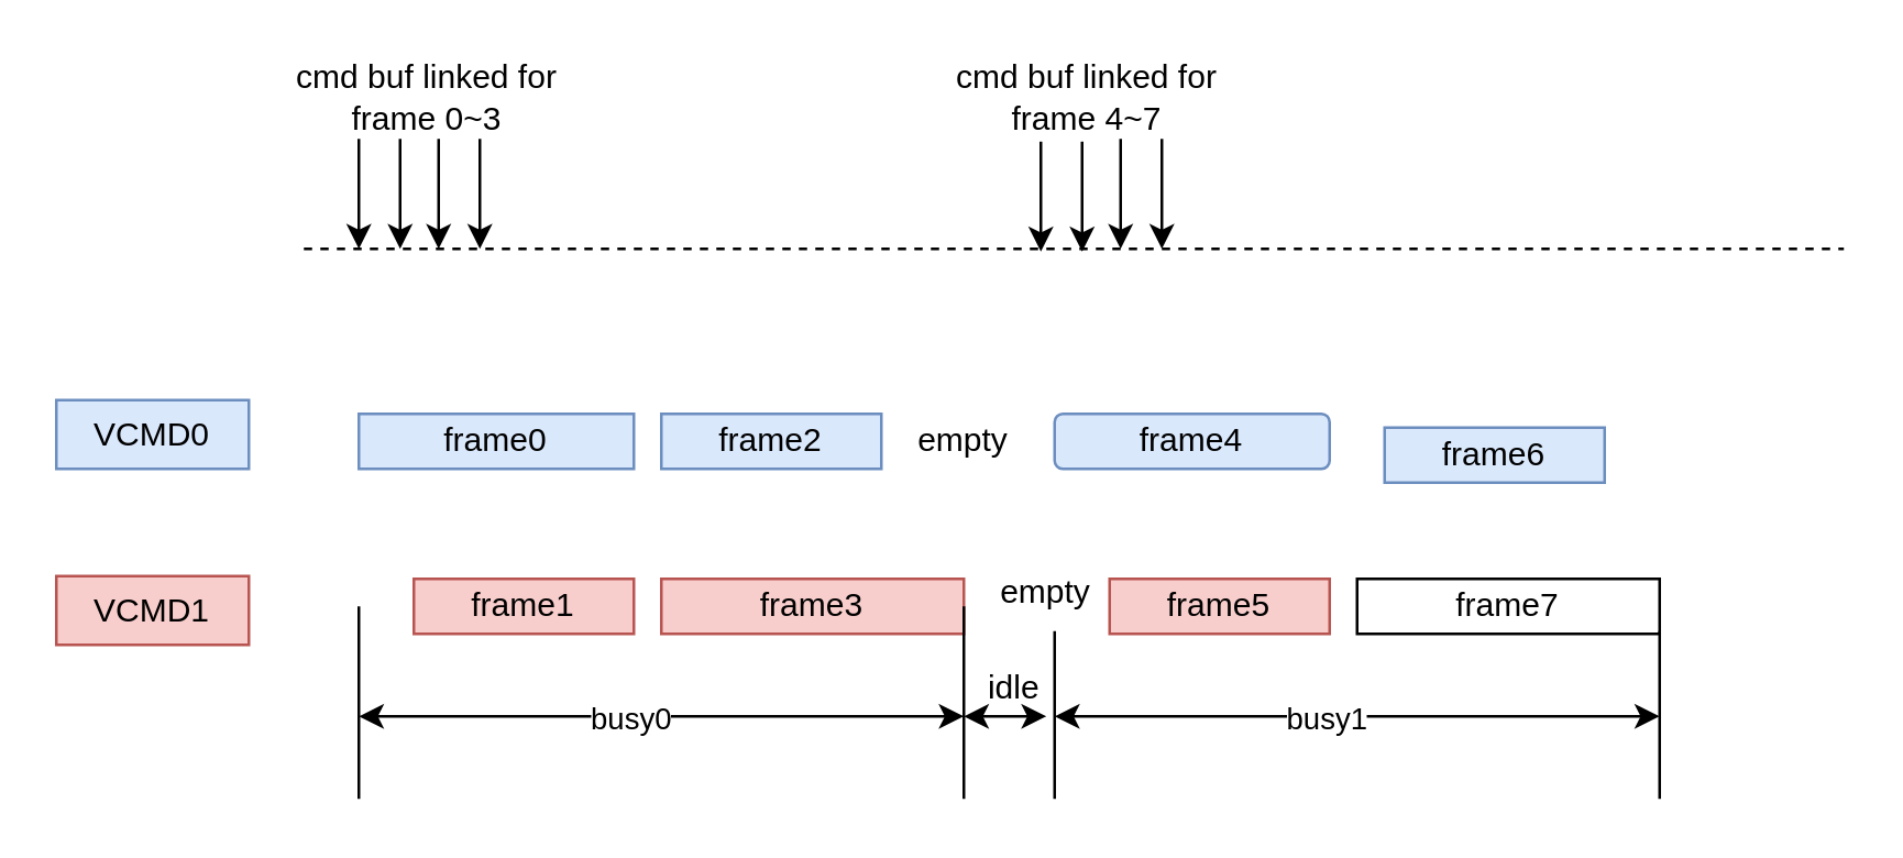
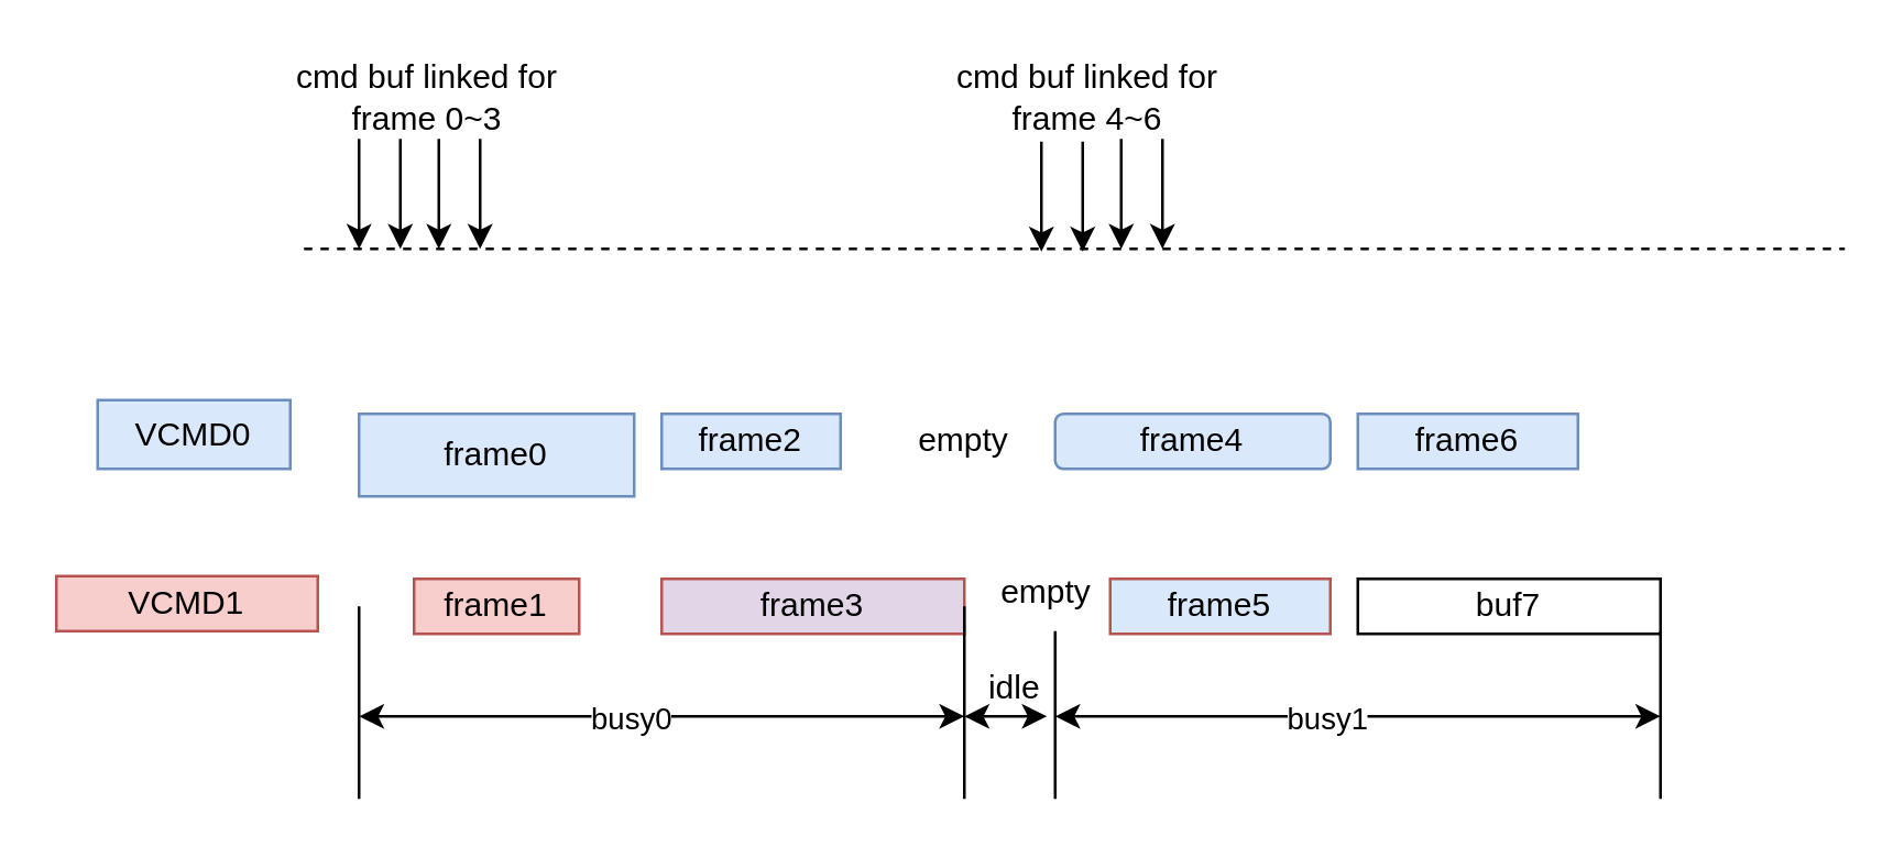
- <mxCell id="34" value="cmd buf linked for frame 4~7" style="text;html=1;strokeColor=none;fillColor=none;align=center;verticalAlign=middle;whiteSpace=wrap;rounded=0;" vertex="1" parent="1"><mxGeometry x="340" y="20" width="110" height="30" as="geometry" /></mxCell>
+ <mxCell id="34" value="cmd buf linked for frame 4~6" style="text;html=1;strokeColor=none;fillColor=none;align=center;verticalAlign=middle;whiteSpace=wrap;rounded=0;" vertex="1" parent="1"><mxGeometry x="340" y="20" width="110" height="30" as="geometry" /></mxCell>
- <mxCell id="31" value="VCMD0" style="rounded=0;whiteSpace=wrap;html=1;fillColor=#dae8fc;strokeColor=#6c8ebf;" vertex="1" parent="1"><mxGeometry x="20" y="145" width="70" height="25" as="geometry" /></mxCell>
+ <mxCell id="31" value="VCMD0" style="rounded=0;whiteSpace=wrap;html=1;fillColor=#dae8fc;strokeColor=#6c8ebf;" vertex="1" parent="1"><mxGeometry x="35" y="145" width="70" height="25" as="geometry" /></mxCell>
- <mxCell id="2" value="frame0" style="rounded=0;whiteSpace=wrap;html=1;fillColor=#dae8fc;strokeColor=#6c8ebf;" vertex="1" parent="1"><mxGeometry x="130" y="150" width="100" height="20" as="geometry" /></mxCell>
+ <mxCell id="2" value="frame0" style="rounded=0;whiteSpace=wrap;html=1;fillColor=#dae8fc;strokeColor=#6c8ebf;" vertex="1" parent="1"><mxGeometry x="130" y="150" width="100" height="30" as="geometry" /></mxCell>
- <mxCell id="4" value="frame2" style="rounded=0;whiteSpace=wrap;html=1;fillColor=#dae8fc;strokeColor=#6c8ebf;" vertex="1" parent="1"><mxGeometry x="240" y="150" width="80" height="20" as="geometry" /></mxCell>
+ <mxCell id="4" value="frame2" style="rounded=0;whiteSpace=wrap;html=1;fillColor=#dae8fc;strokeColor=#6c8ebf;" vertex="1" parent="1"><mxGeometry x="240" y="150" width="65" height="20" as="geometry" /></mxCell>
- <mxCell id="16" value="frame6" style="rounded=0;whiteSpace=wrap;html=1;fillColor=#dae8fc;strokeColor=#6c8ebf;" vertex="1" parent="1"><mxGeometry x="503" y="155" width="80" height="20" as="geometry" /></mxCell>
+ <mxCell id="16" value="frame6" style="rounded=0;whiteSpace=wrap;html=1;fillColor=#dae8fc;strokeColor=#6c8ebf;" vertex="1" parent="1"><mxGeometry x="493" y="150" width="80" height="20" as="geometry" /></mxCell>
- <mxCell id="5" value="frame1" style="rounded=0;whiteSpace=wrap;html=1;fillColor=#f8cecc;strokeColor=#b85450;" vertex="1" parent="1"><mxGeometry x="150" y="210" width="80" height="20" as="geometry" /></mxCell>
+ <mxCell id="5" value="frame1" style="rounded=0;whiteSpace=wrap;html=1;fillColor=#f8cecc;strokeColor=#b85450;" vertex="1" parent="1"><mxGeometry x="150" y="210" width="60" height="20" as="geometry" /></mxCell>
- <mxCell id="12" value="frame3" style="rounded=0;whiteSpace=wrap;html=1;fillColor=#f8cecc;strokeColor=#b85450;" vertex="1" parent="1"><mxGeometry x="240" y="210" width="110" height="20" as="geometry" /></mxCell>
+ <mxCell id="12" value="frame3" style="rounded=0;whiteSpace=wrap;html=1;fillColor=#e1d5e7;strokeColor=#b85450;" vertex="1" parent="1"><mxGeometry x="240" y="210" width="110" height="20" as="geometry" /></mxCell>
- <mxCell id="17" value="frame5" style="rounded=0;whiteSpace=wrap;html=1;fillColor=#f8cecc;strokeColor=#b85450;" vertex="1" parent="1"><mxGeometry x="403" y="210" width="80" height="20" as="geometry" /></mxCell>
+ <mxCell id="17" value="frame5" style="rounded=0;whiteSpace=wrap;html=1;fillColor=#dae8fc;strokeColor=#b85450;" vertex="1" parent="1"><mxGeometry x="403" y="210" width="80" height="20" as="geometry" /></mxCell>
- <mxCell id="18" value="frame7" style="rounded=0;whiteSpace=wrap;html=1;" vertex="1" parent="1"><mxGeometry x="493" y="210" width="110" height="20" as="geometry" /></mxCell>
+ <mxCell id="18" value="buf7" style="rounded=0;whiteSpace=wrap;html=1;" vertex="1" parent="1"><mxGeometry x="493" y="210" width="110" height="20" as="geometry" /></mxCell>
- <mxCell id="32" value="VCMD1" style="rounded=0;whiteSpace=wrap;html=1;fillColor=#f8cecc;strokeColor=#b85450;" vertex="1" parent="1"><mxGeometry x="20" y="209" width="70" height="25" as="geometry" /></mxCell>
+ <mxCell id="32" value="VCMD1" style="rounded=0;whiteSpace=wrap;html=1;fillColor=#f8cecc;strokeColor=#b85450;" vertex="1" parent="1"><mxGeometry x="20" y="209" width="95" height="20" as="geometry" /></mxCell>
